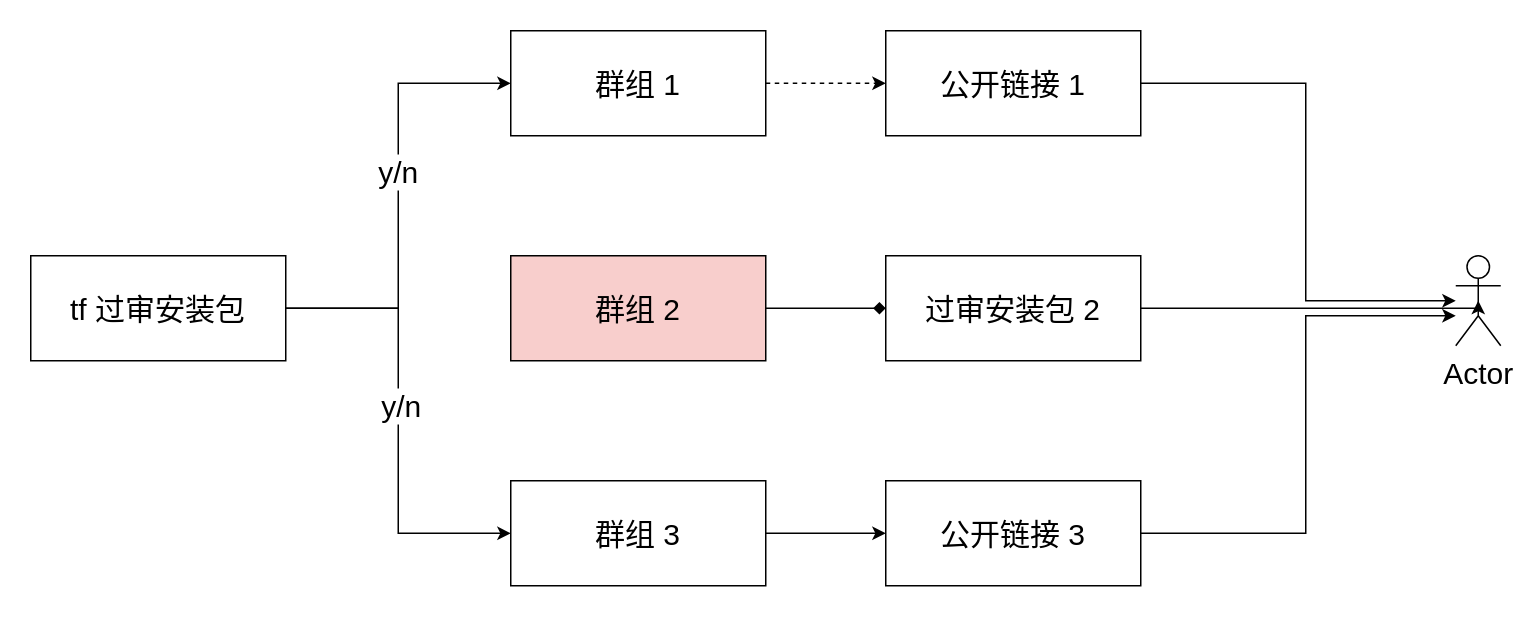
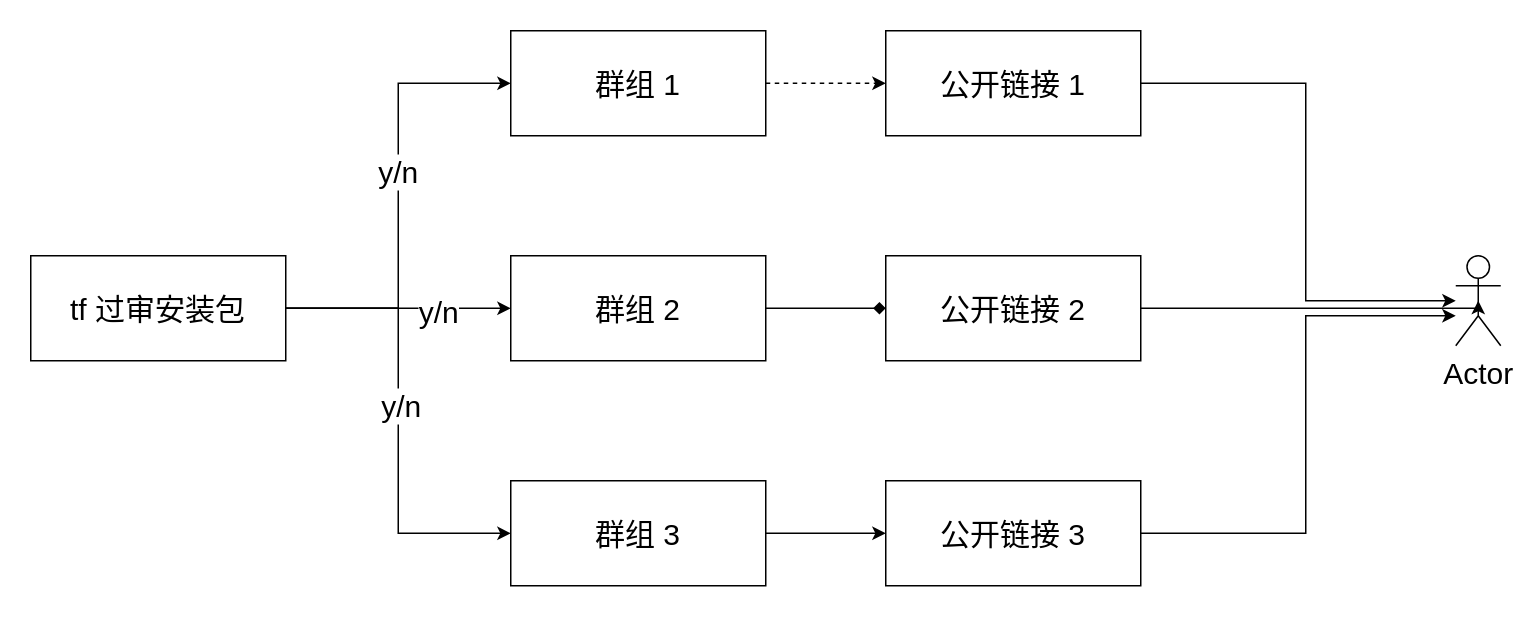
+ <mxCell id="4" style="edgeStyle=orthogonalEdgeStyle;rounded=0;orthogonalLoop=1;jettySize=auto;html=1;entryX=0;entryY=0.5;entryDx=0;entryDy=0;fontSize=20;" edge="1" parent="1" source="8" target="12"><mxGeometry relative="1" as="geometry" /></mxCell>
+ <mxCell id="5" value="y/n" style="edgeLabel;html=1;align=center;verticalAlign=middle;resizable=0;points=[];fontSize=20;" vertex="1" connectable="0" parent="4"><mxGeometry x="0.347" y="-1" relative="1" as="geometry"><mxPoint as="offset" /></mxGeometry></mxCell>
- <mxCell id="12" value="&lt;span style=&quot;font-size: 20px&quot;&gt;群组 2&lt;/span&gt;" style="rounded=0;whiteSpace=wrap;html=1;fillColor=#f8cecc;" vertex="1" parent="1"><mxGeometry x="340" y="170" width="170" height="70" as="geometry" /></mxCell>
+ <mxCell id="12" value="&lt;span style=&quot;font-size: 20px&quot;&gt;群组 2&lt;/span&gt;" style="rounded=0;whiteSpace=wrap;html=1;" vertex="1" parent="1"><mxGeometry x="340" y="170" width="170" height="70" as="geometry" /></mxCell>
- <mxCell id="18" value="&lt;span style=&quot;font-size: 20px&quot;&gt;过审安装包 2&lt;/span&gt;" style="rounded=0;whiteSpace=wrap;html=1;" vertex="1" parent="1"><mxGeometry x="590" y="170" width="170" height="70" as="geometry" /></mxCell>
+ <mxCell id="18" value="&lt;span style=&quot;font-size: 20px&quot;&gt;公开链接 2&lt;/span&gt;" style="rounded=0;whiteSpace=wrap;html=1;" vertex="1" parent="1"><mxGeometry x="590" y="170" width="170" height="70" as="geometry" /></mxCell>
